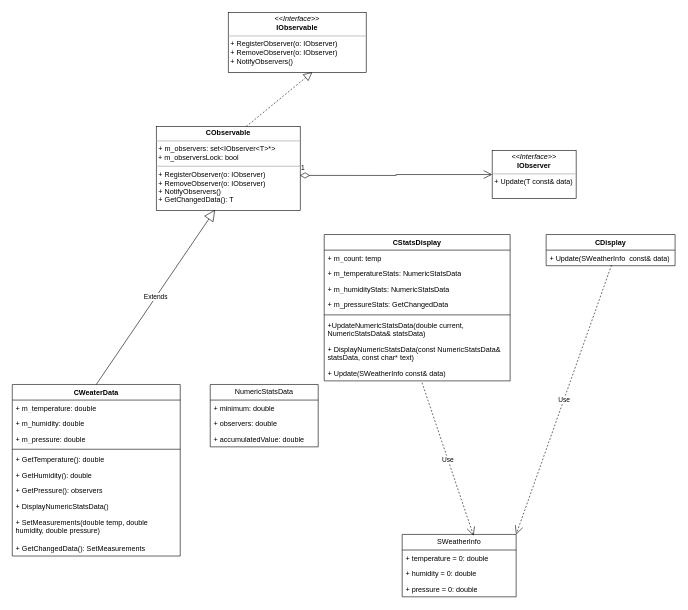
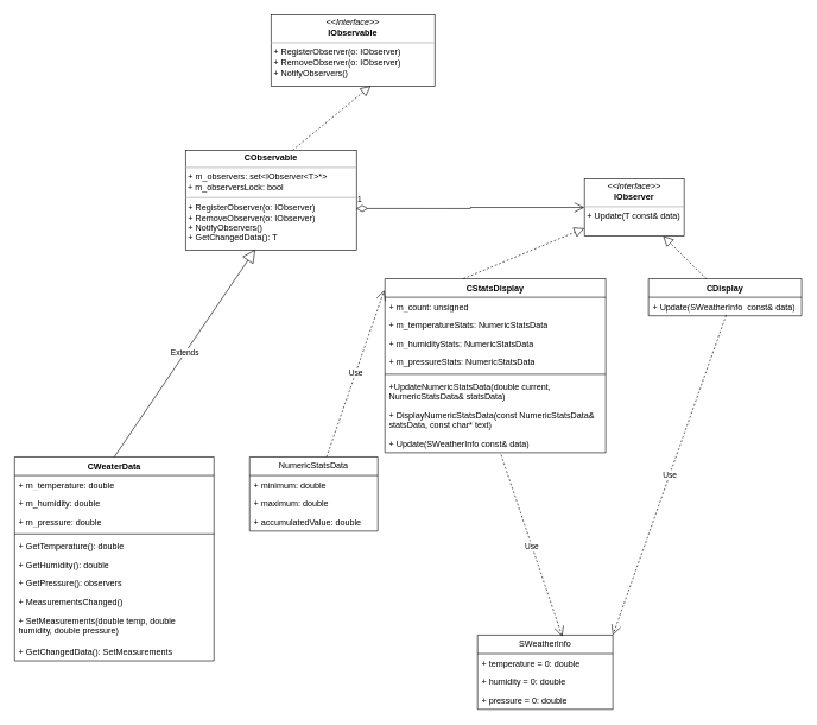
+ <mxCell id="41" value="" style="endArrow=block;dashed=1;endFill=0;endSize=12;html=1;rounded=0;exitX=0.355;exitY=0;exitDx=0;exitDy=0;exitPerimeter=0;" edge="1" parent="1" source="13" target="2"><mxGeometry width="160" relative="1" as="geometry"><mxPoint x="600" y="340" as="sourcePoint" /><mxPoint x="760" y="340" as="targetPoint" /></mxGeometry></mxCell>
+ <mxCell id="42" value="" style="endArrow=block;dashed=1;endFill=0;endSize=12;html=1;rounded=0;" edge="1" parent="1" source="10" target="2"><mxGeometry width="160" relative="1" as="geometry"><mxPoint x="840" y="360" as="sourcePoint" /><mxPoint x="1000" y="360" as="targetPoint" /></mxGeometry></mxCell>
- <mxCell id="14" value="+ m_count: temp&amp;nbsp;" style="text;strokeColor=none;fillColor=none;align=left;verticalAlign=top;spacingLeft=4;spacingRight=4;overflow=hidden;rotatable=0;points=[[0,0.5],[1,0.5]];portConstraint=eastwest;whiteSpace=wrap;html=1;" vertex="1" parent="13"><mxGeometry y="26" width="310" height="26" as="geometry" /></mxCell>
+ <mxCell id="14" value="+ m_count: unsigned&amp;nbsp;" style="text;strokeColor=none;fillColor=none;align=left;verticalAlign=top;spacingLeft=4;spacingRight=4;overflow=hidden;rotatable=0;points=[[0,0.5],[1,0.5]];portConstraint=eastwest;whiteSpace=wrap;html=1;" vertex="1" parent="13"><mxGeometry y="26" width="310" height="26" as="geometry" /></mxCell>
+ <mxCell id="26" value="Use" style="endArrow=open;endSize=12;dashed=1;html=1;rounded=0;entryX=-0.003;entryY=0.066;entryDx=0;entryDy=0;entryPerimeter=0;" edge="1" parent="1" source="22" target="13"><mxGeometry width="160" relative="1" as="geometry"><mxPoint x="710" y="450" as="sourcePoint" /><mxPoint x="870" y="450" as="targetPoint" /></mxGeometry></mxCell>
- <mxCell id="17" value="+ m_pressureStats: GetChangedData" style="text;strokeColor=none;fillColor=none;align=left;verticalAlign=top;spacingLeft=4;spacingRight=4;overflow=hidden;rotatable=0;points=[[0,0.5],[1,0.5]];portConstraint=eastwest;whiteSpace=wrap;html=1;" vertex="1" parent="13"><mxGeometry y="104" width="310" height="26" as="geometry" /></mxCell>
+ <mxCell id="17" value="+ m_pressureStats: NumericStatsData" style="text;strokeColor=none;fillColor=none;align=left;verticalAlign=top;spacingLeft=4;spacingRight=4;overflow=hidden;rotatable=0;points=[[0,0.5],[1,0.5]];portConstraint=eastwest;whiteSpace=wrap;html=1;" vertex="1" parent="13"><mxGeometry y="104" width="310" height="26" as="geometry" /></mxCell>
- <mxCell id="24" value="+ observers: double" style="text;strokeColor=none;fillColor=none;align=left;verticalAlign=top;spacingLeft=4;spacingRight=4;overflow=hidden;rotatable=0;points=[[0,0.5],[1,0.5]];portConstraint=eastwest;whiteSpace=wrap;html=1;" vertex="1" parent="22"><mxGeometry y="52" width="180" height="26" as="geometry" /></mxCell>
+ <mxCell id="24" value="+ maximum: double" style="text;strokeColor=none;fillColor=none;align=left;verticalAlign=top;spacingLeft=4;spacingRight=4;overflow=hidden;rotatable=0;points=[[0,0.5],[1,0.5]];portConstraint=eastwest;whiteSpace=wrap;html=1;" vertex="1" parent="22"><mxGeometry y="52" width="180" height="26" as="geometry" /></mxCell>
- <mxCell id="36" value="+ DisplayNumericStatsData()" style="text;strokeColor=none;fillColor=none;align=left;verticalAlign=top;spacingLeft=4;spacingRight=4;overflow=hidden;rotatable=0;points=[[0,0.5],[1,0.5]];portConstraint=eastwest;whiteSpace=wrap;html=1;" vertex="1" parent="28"><mxGeometry y="190" width="280" height="26" as="geometry" /></mxCell>
+ <mxCell id="36" value="+ MeasurementsChanged()" style="text;strokeColor=none;fillColor=none;align=left;verticalAlign=top;spacingLeft=4;spacingRight=4;overflow=hidden;rotatable=0;points=[[0,0.5],[1,0.5]];portConstraint=eastwest;whiteSpace=wrap;html=1;" vertex="1" parent="28"><mxGeometry y="190" width="280" height="26" as="geometry" /></mxCell>
